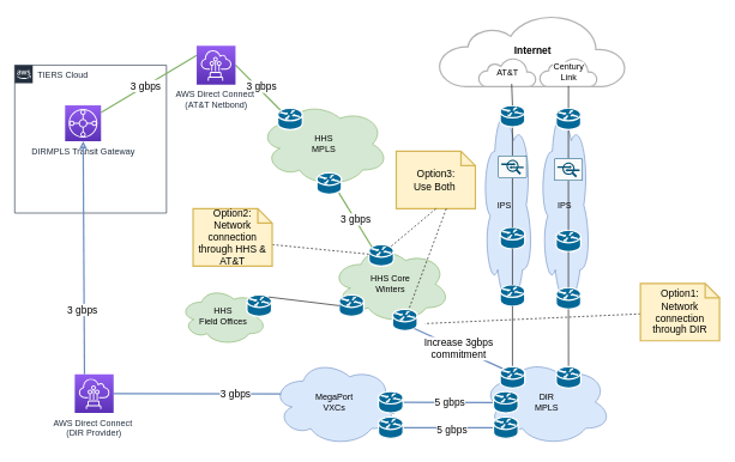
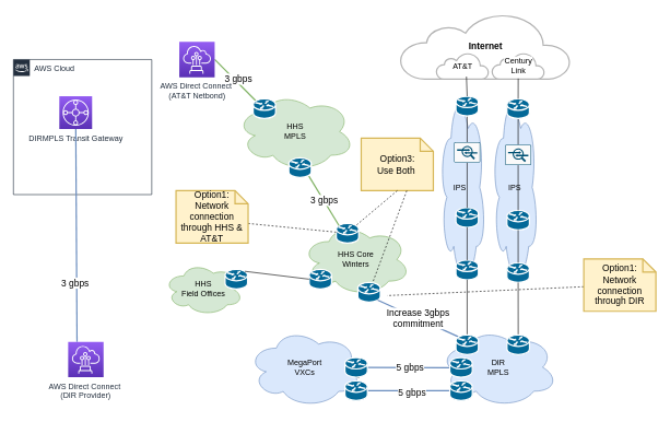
- <mxCell id="3" value="TIERS Cloud" style="points=[[0,0],[0.25,0],[0.5,0],[0.75,0],[1,0],[1,0.25],[1,0.5],[1,0.75],[1,1],[0.75,1],[0.5,1],[0.25,1],[0,1],[0,0.75],[0,0.5],[0,0.25]];outlineConnect=0;gradientColor=none;html=1;whiteSpace=wrap;fontSize=12;fontStyle=0;container=1;pointerEvents=0;collapsible=0;recursiveResize=0;shape=mxgraph.aws4.group;grIcon=mxgraph.aws4.group_aws_cloud_alt;strokeColor=#232F3E;fillColor=none;verticalAlign=top;align=left;spacingLeft=30;fontColor=#232F3E;dashed=0;" parent="1" vertex="1"><mxGeometry x="20" y="90" width="210.96" height="206" as="geometry" /></mxCell>
+ <mxCell id="3" value="AWS Cloud" style="points=[[0,0],[0.25,0],[0.5,0],[0.75,0],[1,0],[1,0.25],[1,0.5],[1,0.75],[1,1],[0.75,1],[0.5,1],[0.25,1],[0,1],[0,0.75],[0,0.5],[0,0.25]];outlineConnect=0;gradientColor=none;html=1;whiteSpace=wrap;fontSize=12;fontStyle=0;container=1;pointerEvents=0;collapsible=0;recursiveResize=0;shape=mxgraph.aws4.group;grIcon=mxgraph.aws4.group_aws_cloud_alt;strokeColor=#232F3E;fillColor=none;verticalAlign=top;align=left;spacingLeft=30;fontColor=#232F3E;dashed=0;" parent="1" vertex="1"><mxGeometry x="20" y="90" width="210.96" height="206" as="geometry" /></mxCell>
- <mxCell id="7" style="edgeStyle=none;html=1;exitX=0;exitY=0.25;exitDx=0;exitDy=0;exitPerimeter=0;fontSize=14;endArrow=none;endFill=0;strokeWidth=2;fillColor=#d5e8d4;strokeColor=#82b366;" parent="1" source="69" target="4" edge="1"><mxGeometry relative="1" as="geometry"><mxPoint x="280" y="91" as="sourcePoint" /></mxGeometry></mxCell>
- <mxCell id="8" value="3 gbps" style="edgeLabel;html=1;align=center;verticalAlign=middle;resizable=0;points=[];fontSize=14;" parent="7" vertex="1" connectable="0"><mxGeometry x="-0.536" y="3" relative="1" as="geometry"><mxPoint x="-42" y="21" as="offset" /></mxGeometry></mxCell>
- <mxCell id="20" style="edgeStyle=none;html=1;fontSize=14;endArrow=classic;endFill=0;exitX=0.25;exitY=0;exitDx=0;exitDy=0;exitPerimeter=0;fillColor=#dae8fc;strokeColor=#6c8ebf;strokeWidth=2;" parent="1" source="68" target="4" edge="1"><mxGeometry relative="1" as="geometry" /></mxCell>
+ <mxCell id="20" style="edgeStyle=none;html=1;fontSize=14;endArrow=none;endFill=0;exitX=0.25;exitY=0;exitDx=0;exitDy=0;exitPerimeter=0;fillColor=#dae8fc;strokeColor=#6c8ebf;strokeWidth=2;" parent="1" source="68" target="4" edge="1"><mxGeometry relative="1" as="geometry" /></mxCell>
- <mxCell id="71" value="Option2: Network connection through HHS &amp;amp; AT&amp;amp;T" style="shape=note;strokeWidth=2;fontSize=14;size=20;whiteSpace=wrap;html=1;fillColor=#fff2cc;strokeColor=#d6b656;" parent="1" vertex="1"><mxGeometry x="268" y="290" width="110.0" height="80" as="geometry" /></mxCell>
+ <mxCell id="71" value="Option1: Network connection through HHS &amp;amp; AT&amp;amp;T" style="shape=note;strokeWidth=2;fontSize=14;size=20;whiteSpace=wrap;html=1;fillColor=#fff2cc;strokeColor=#d6b656;" parent="1" vertex="1"><mxGeometry x="268" y="290" width="110.0" height="80" as="geometry" /></mxCell>
- <mxCell id="18" style="edgeStyle=none;html=1;entryX=0.07;entryY=0.4;entryDx=0;entryDy=0;entryPerimeter=0;endArrow=none;endFill=0;fillColor=#dae8fc;strokeColor=#6c8ebf;strokeWidth=2;" parent="1" source="68" target="6" edge="1"><mxGeometry relative="1" as="geometry" /></mxCell>
- <mxCell id="19" value="3 gbps" style="edgeLabel;html=1;align=center;verticalAlign=middle;resizable=0;points=[];fontSize=14;" parent="18" vertex="1" connectable="0"><mxGeometry x="0.449" y="-1" relative="1" as="geometry"><mxPoint as="offset" /></mxGeometry></mxCell>
